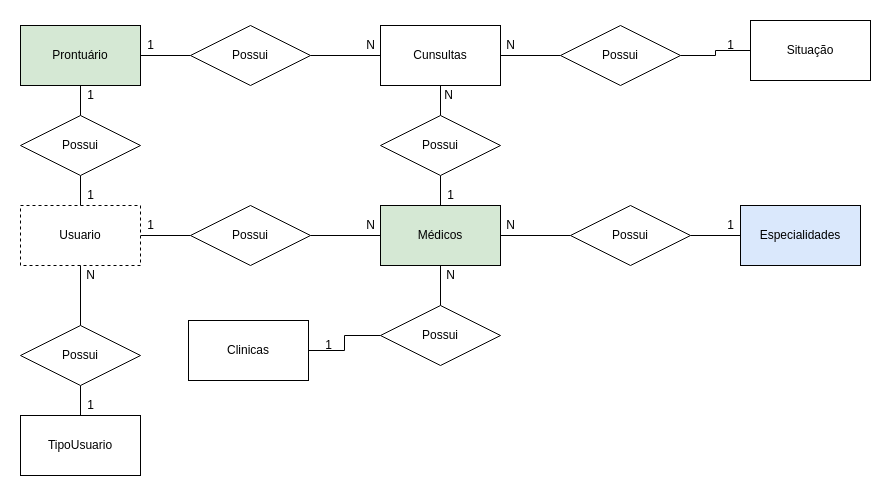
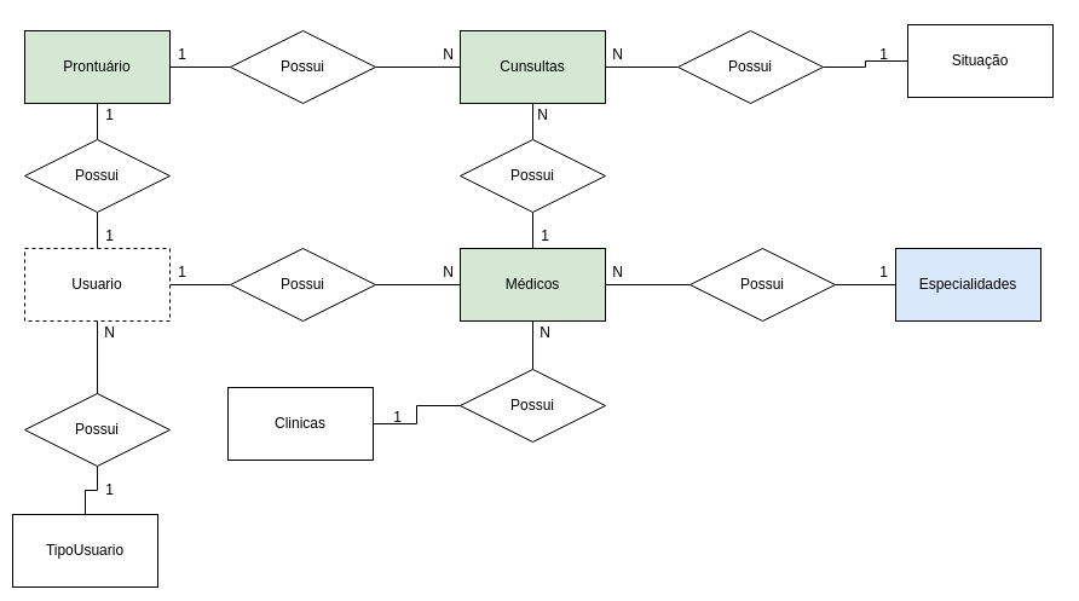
- <mxCell id="13" value="Cunsultas" style="rounded=0;whiteSpace=wrap;html=1;" parent="1" vertex="1"><mxGeometry x="380" y="25" width="120" height="60" as="geometry" /></mxCell>
+ <mxCell id="13" value="Cunsultas" style="rounded=0;whiteSpace=wrap;html=1;fillColor=#d5e8d4;" parent="1" vertex="1"><mxGeometry x="380" y="25" width="120" height="60" as="geometry" /></mxCell>
- <mxCell id="44" value="TipoUsuario" style="rounded=0;whiteSpace=wrap;html=1;" vertex="1" parent="1"><mxGeometry x="20" y="415" width="120" height="60" as="geometry" /></mxCell>
+ <mxCell id="44" value="TipoUsuario" style="rounded=0;whiteSpace=wrap;html=1;" vertex="1" parent="1"><mxGeometry x="10" y="425" width="120" height="60" as="geometry" /></mxCell>
